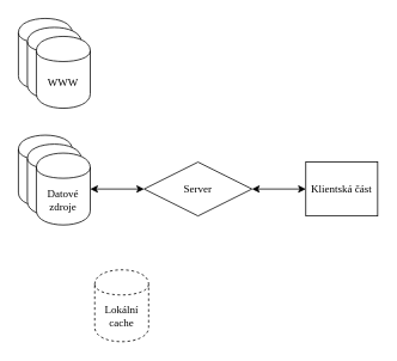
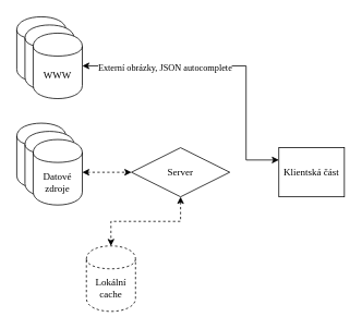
+ <mxCell id="5" style="edgeStyle=orthogonalEdgeStyle;rounded=0;orthogonalLoop=1;jettySize=auto;html=1;exitX=0;exitY=0.25;exitDx=0;exitDy=0;entryX=1;entryY=0.5;entryDx=0;entryDy=0;startArrow=classic;startFill=1;fontFamily=CMU Sans Serif Roman;" edge="1" parent="1" source="7" target="14"><mxGeometry relative="1" as="geometry"><Array as="points"><mxPoint x="300" y="195" /><mxPoint x="300" y="80" /></Array></mxGeometry></mxCell>
+ <mxCell id="6" value="Externí obrázky, JSON autocomplete" style="edgeLabel;html=1;align=center;verticalAlign=middle;resizable=0;points=[];fontFamily=CMU Sans Serif Roman;" vertex="1" connectable="0" parent="5"><mxGeometry x="0.12" y="1" relative="1" as="geometry"><mxPoint x="-56" as="offset" /></mxGeometry></mxCell>
- <mxCell id="11" style="rounded=0;orthogonalLoop=1;jettySize=auto;html=1;exitX=1;exitY=0.5;exitDx=0;exitDy=0;startArrow=classic;startFill=1;fontFamily=CMU Sans Serif Roman;" edge="1" parent="1" source="12" target="9"><mxGeometry relative="1" as="geometry" /></mxCell>
+ <mxCell id="11" style="rounded=0;orthogonalLoop=1;jettySize=auto;html=1;exitX=1;exitY=0.5;exitDx=0;exitDy=0;startArrow=classic;startFill=1;fontFamily=CMU Sans Serif Roman;dashed=1;" edge="1" parent="1" source="12" target="9"><mxGeometry relative="1" as="geometry" /></mxCell>
- <mxCell id="13" value="" style="endArrow=classic;startArrow=classic;html=1;exitX=1;exitY=0.5;exitDx=0;exitDy=0;entryX=0;entryY=0.5;entryDx=0;entryDy=0;fontFamily=CMU Sans Serif Roman;" edge="1" parent="1" source="9" target="7"><mxGeometry width="50" height="50" relative="1" as="geometry"><mxPoint x="390" y="290" as="sourcePoint" /><mxPoint x="440" y="240" as="targetPoint" /></mxGeometry></mxCell>
+ <mxCell id="8" style="edgeStyle=orthogonalEdgeStyle;rounded=0;orthogonalLoop=1;jettySize=auto;html=1;exitX=0.5;exitY=1;exitDx=0;exitDy=0;entryX=0.5;entryY=0;entryDx=0;entryDy=0;startArrow=classic;startFill=1;fontFamily=CMU Sans Serif Roman;dashed=1;" edge="1" parent="1" source="9" target="15"><mxGeometry relative="1" as="geometry" /></mxCell>
